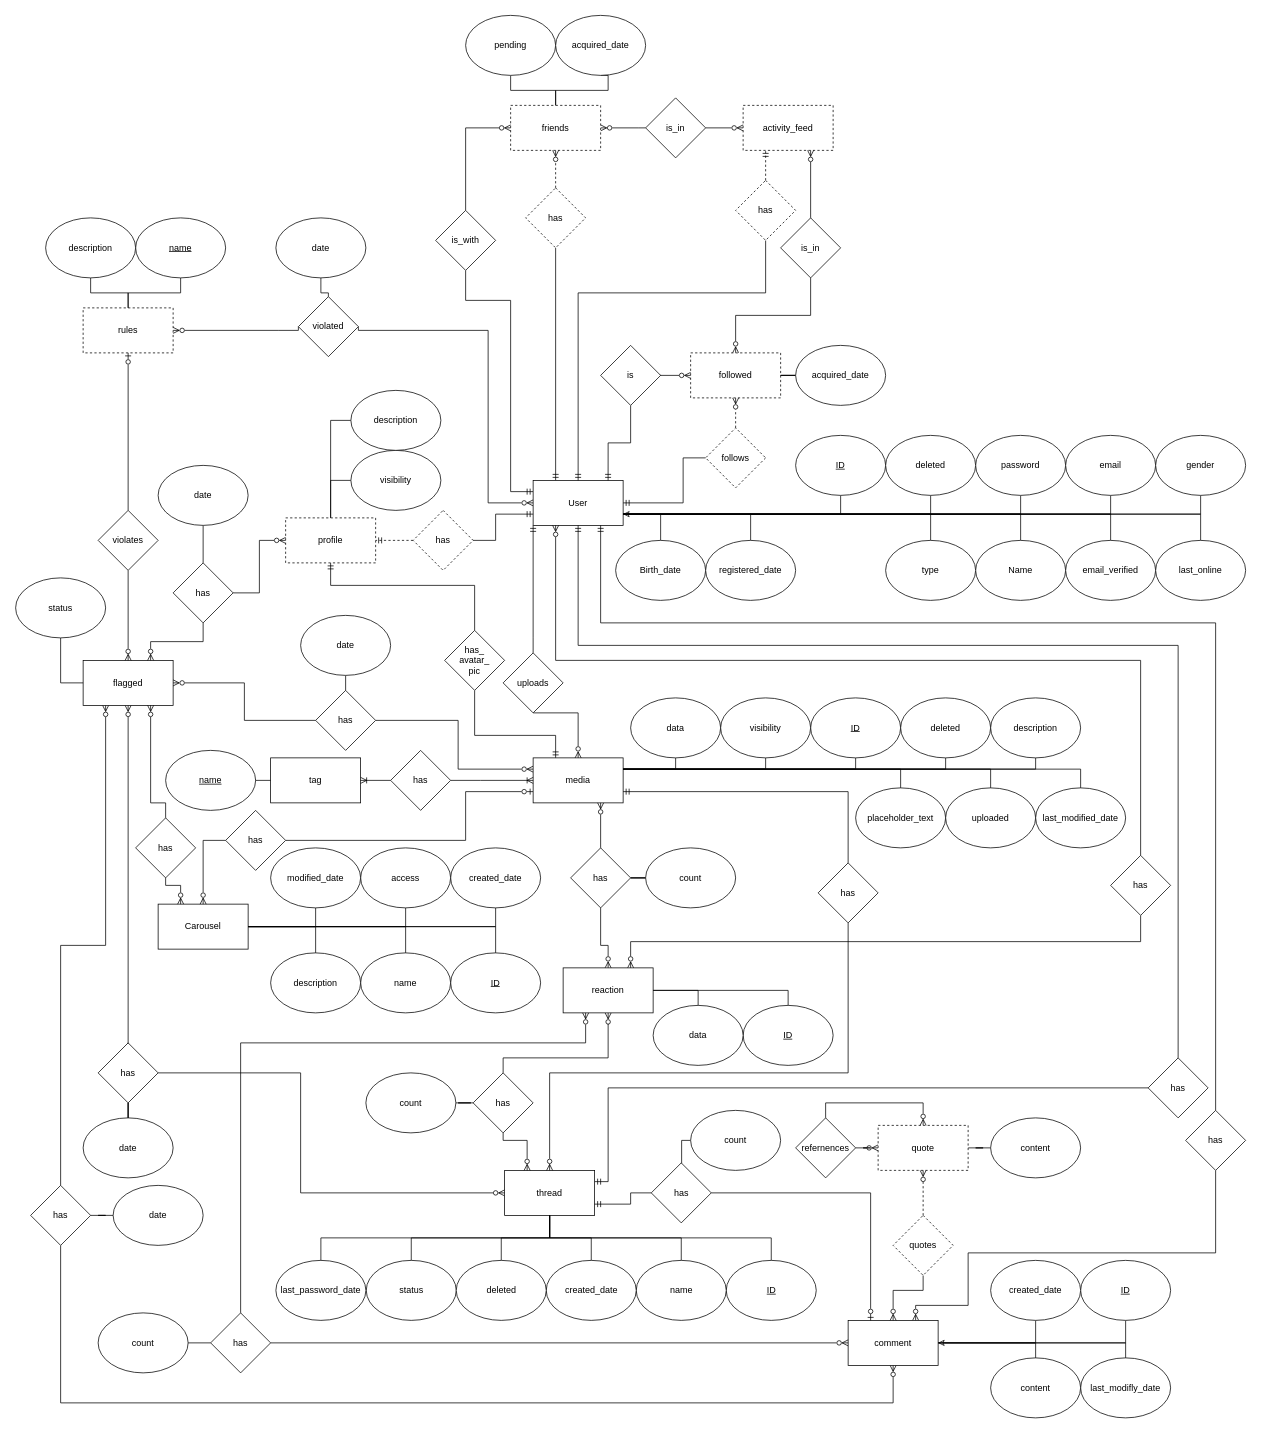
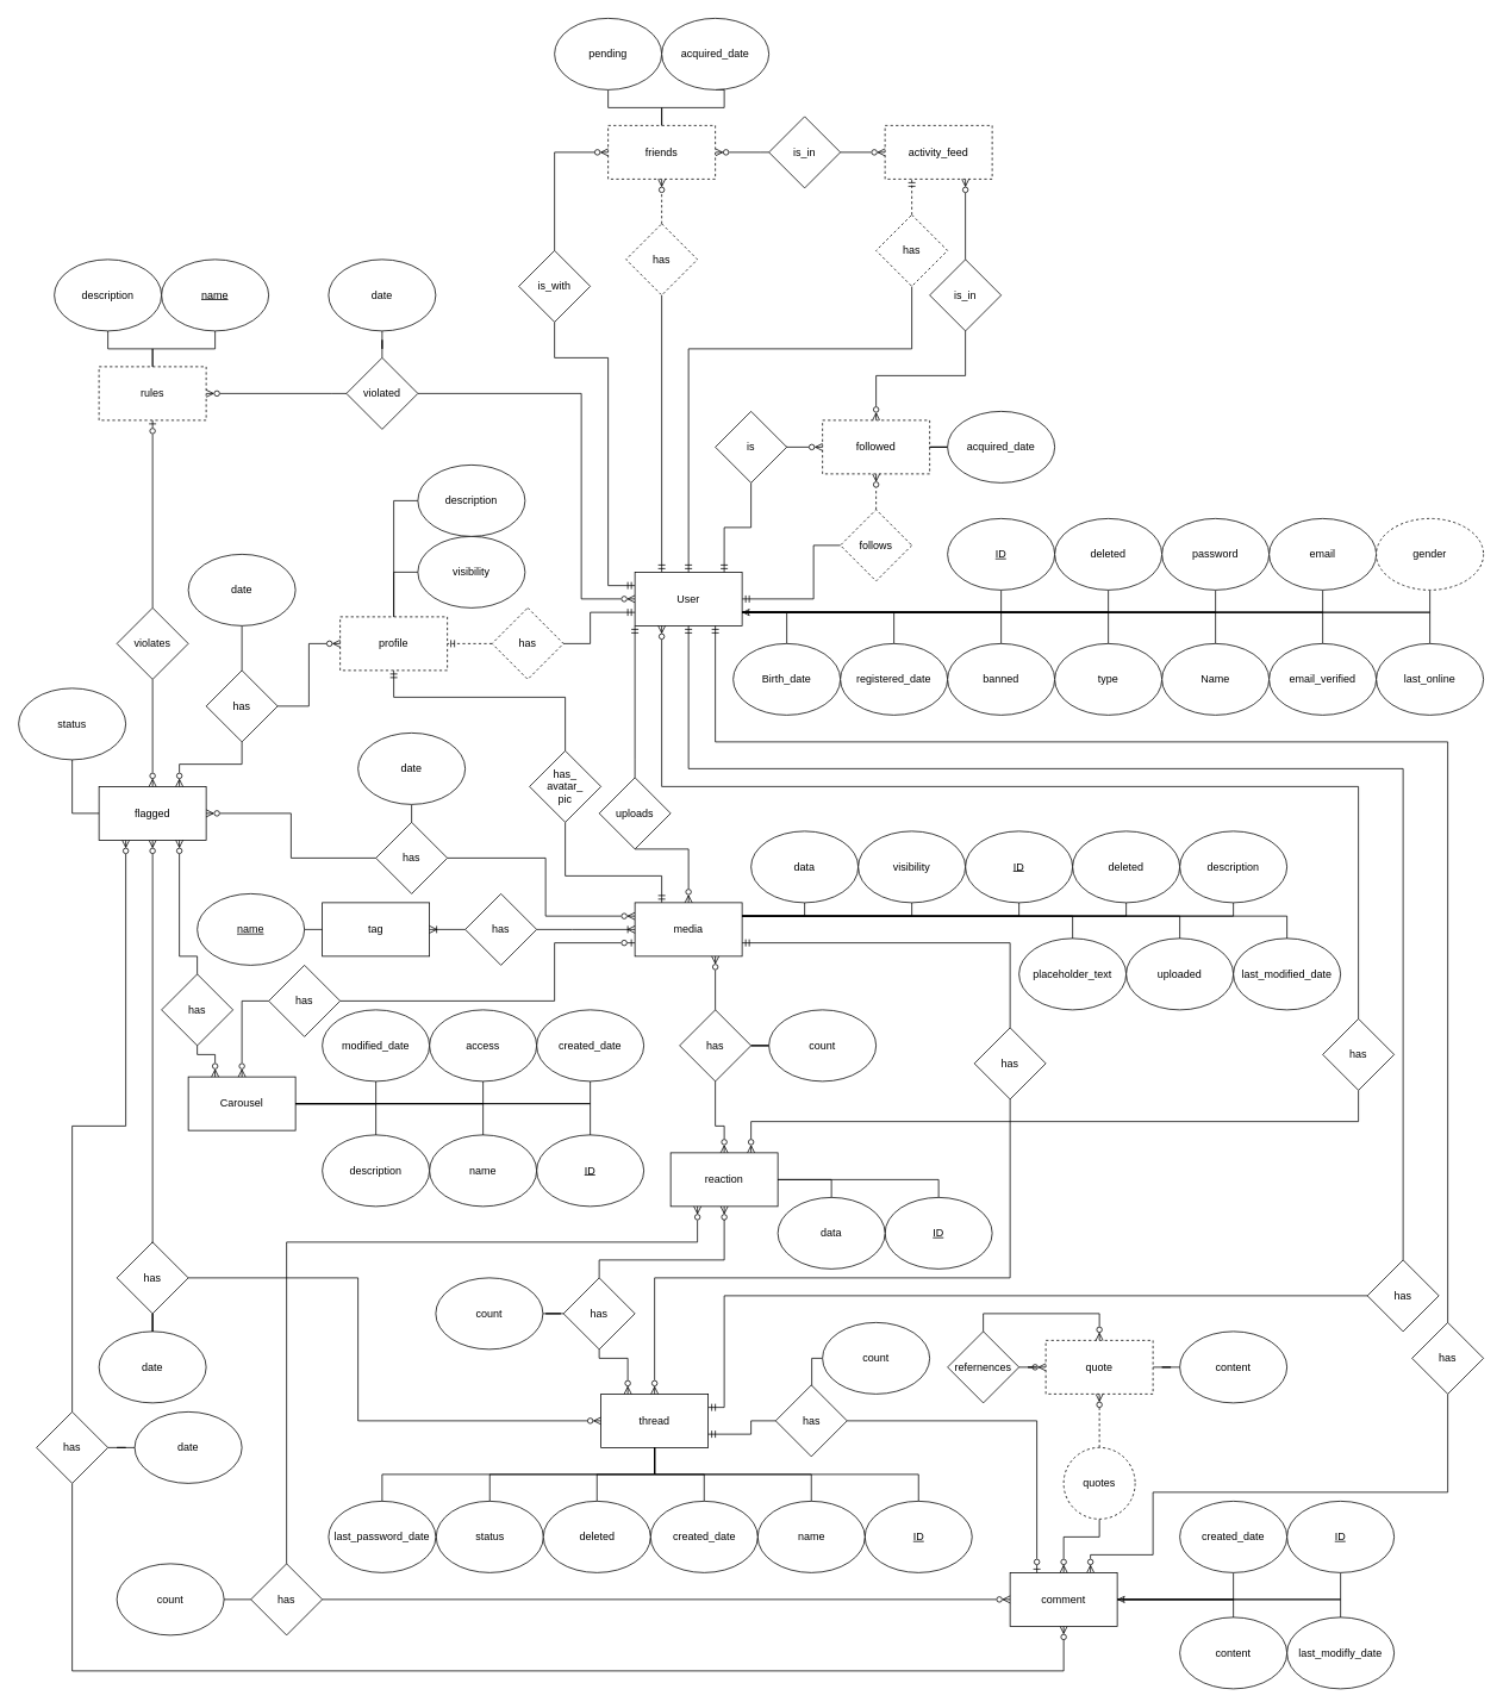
- <mxCell id="167" value="violated" style="rhombus;whiteSpace=wrap;html=1;" parent="1" vertex="1"><mxGeometry x="397" y="395" width="80" height="80" as="geometry" /></mxCell>
+ <mxCell id="167" value="violated" style="rhombus;whiteSpace=wrap;html=1;" parent="1" vertex="1"><mxGeometry x="387" y="400" width="80" height="80" as="geometry" /></mxCell>
- <mxCell id="217" value="gender" style="ellipse;whiteSpace=wrap;html=1;" vertex="1" parent="1"><mxGeometry x="1540" y="580" width="120" height="80" as="geometry" /></mxCell>
+ <mxCell id="217" value="gender" style="ellipse;whiteSpace=wrap;html=1;dashed=1;" vertex="1" parent="1"><mxGeometry x="1540" y="580" width="120" height="80" as="geometry" /></mxCell>
+ <mxCell id="172" style="edgeStyle=orthogonalEdgeStyle;rounded=0;orthogonalLoop=1;jettySize=auto;html=1;exitX=0.5;exitY=0;exitDx=0;exitDy=0;entryX=1;entryY=0.75;entryDx=0;entryDy=0;startArrow=none;startFill=0;endArrow=none;endFill=0;" parent="1" source="173" target="8" edge="1"><mxGeometry relative="1" as="geometry" /></mxCell>
+ <mxCell id="173" value="banned" style="ellipse;whiteSpace=wrap;html=1;" parent="1" vertex="1"><mxGeometry x="1060" y="720" width="120" height="80" as="geometry" /></mxCell>
- <mxCell id="121" value="quotes" style="rhombus;whiteSpace=wrap;html=1;dashed=1;" parent="1" vertex="1"><mxGeometry x="1190" y="1620" width="80" height="80" as="geometry" /></mxCell>
+ <mxCell id="121" value="quotes" style="ellipse;whiteSpace=wrap;html=1;dashed=1;" parent="1" vertex="1"><mxGeometry x="1190" y="1620" width="80" height="80" as="geometry" /></mxCell>
